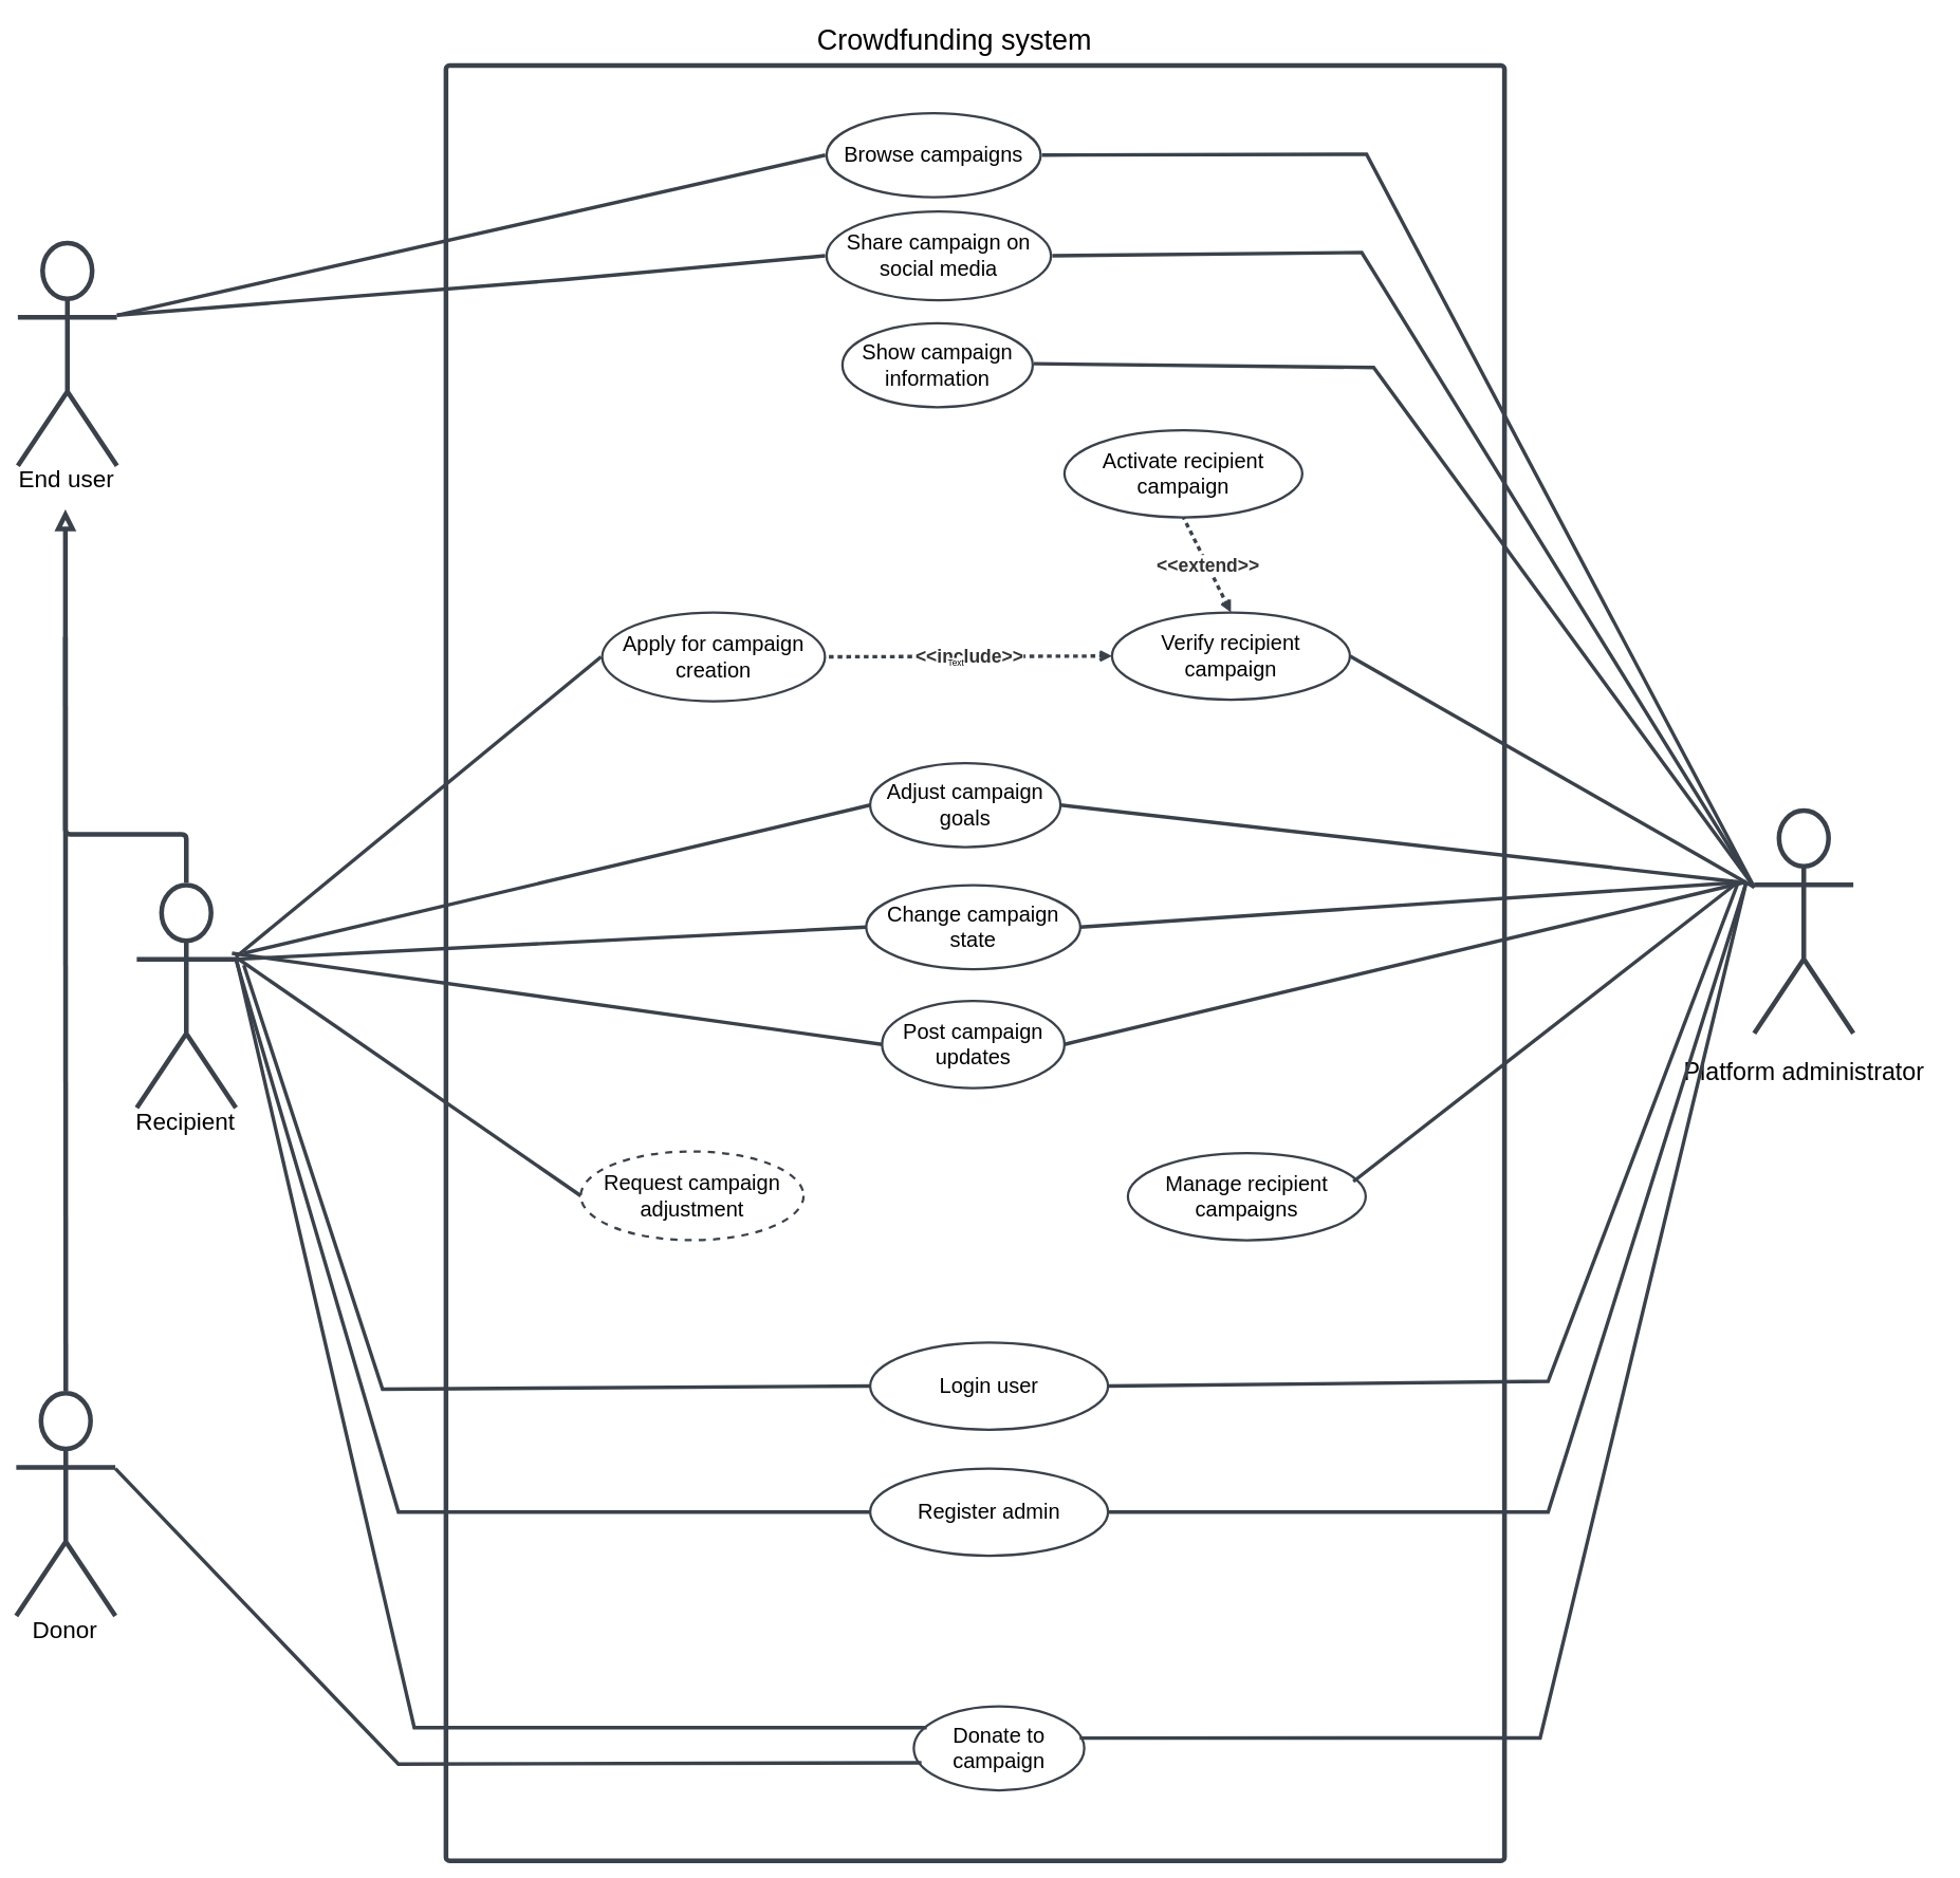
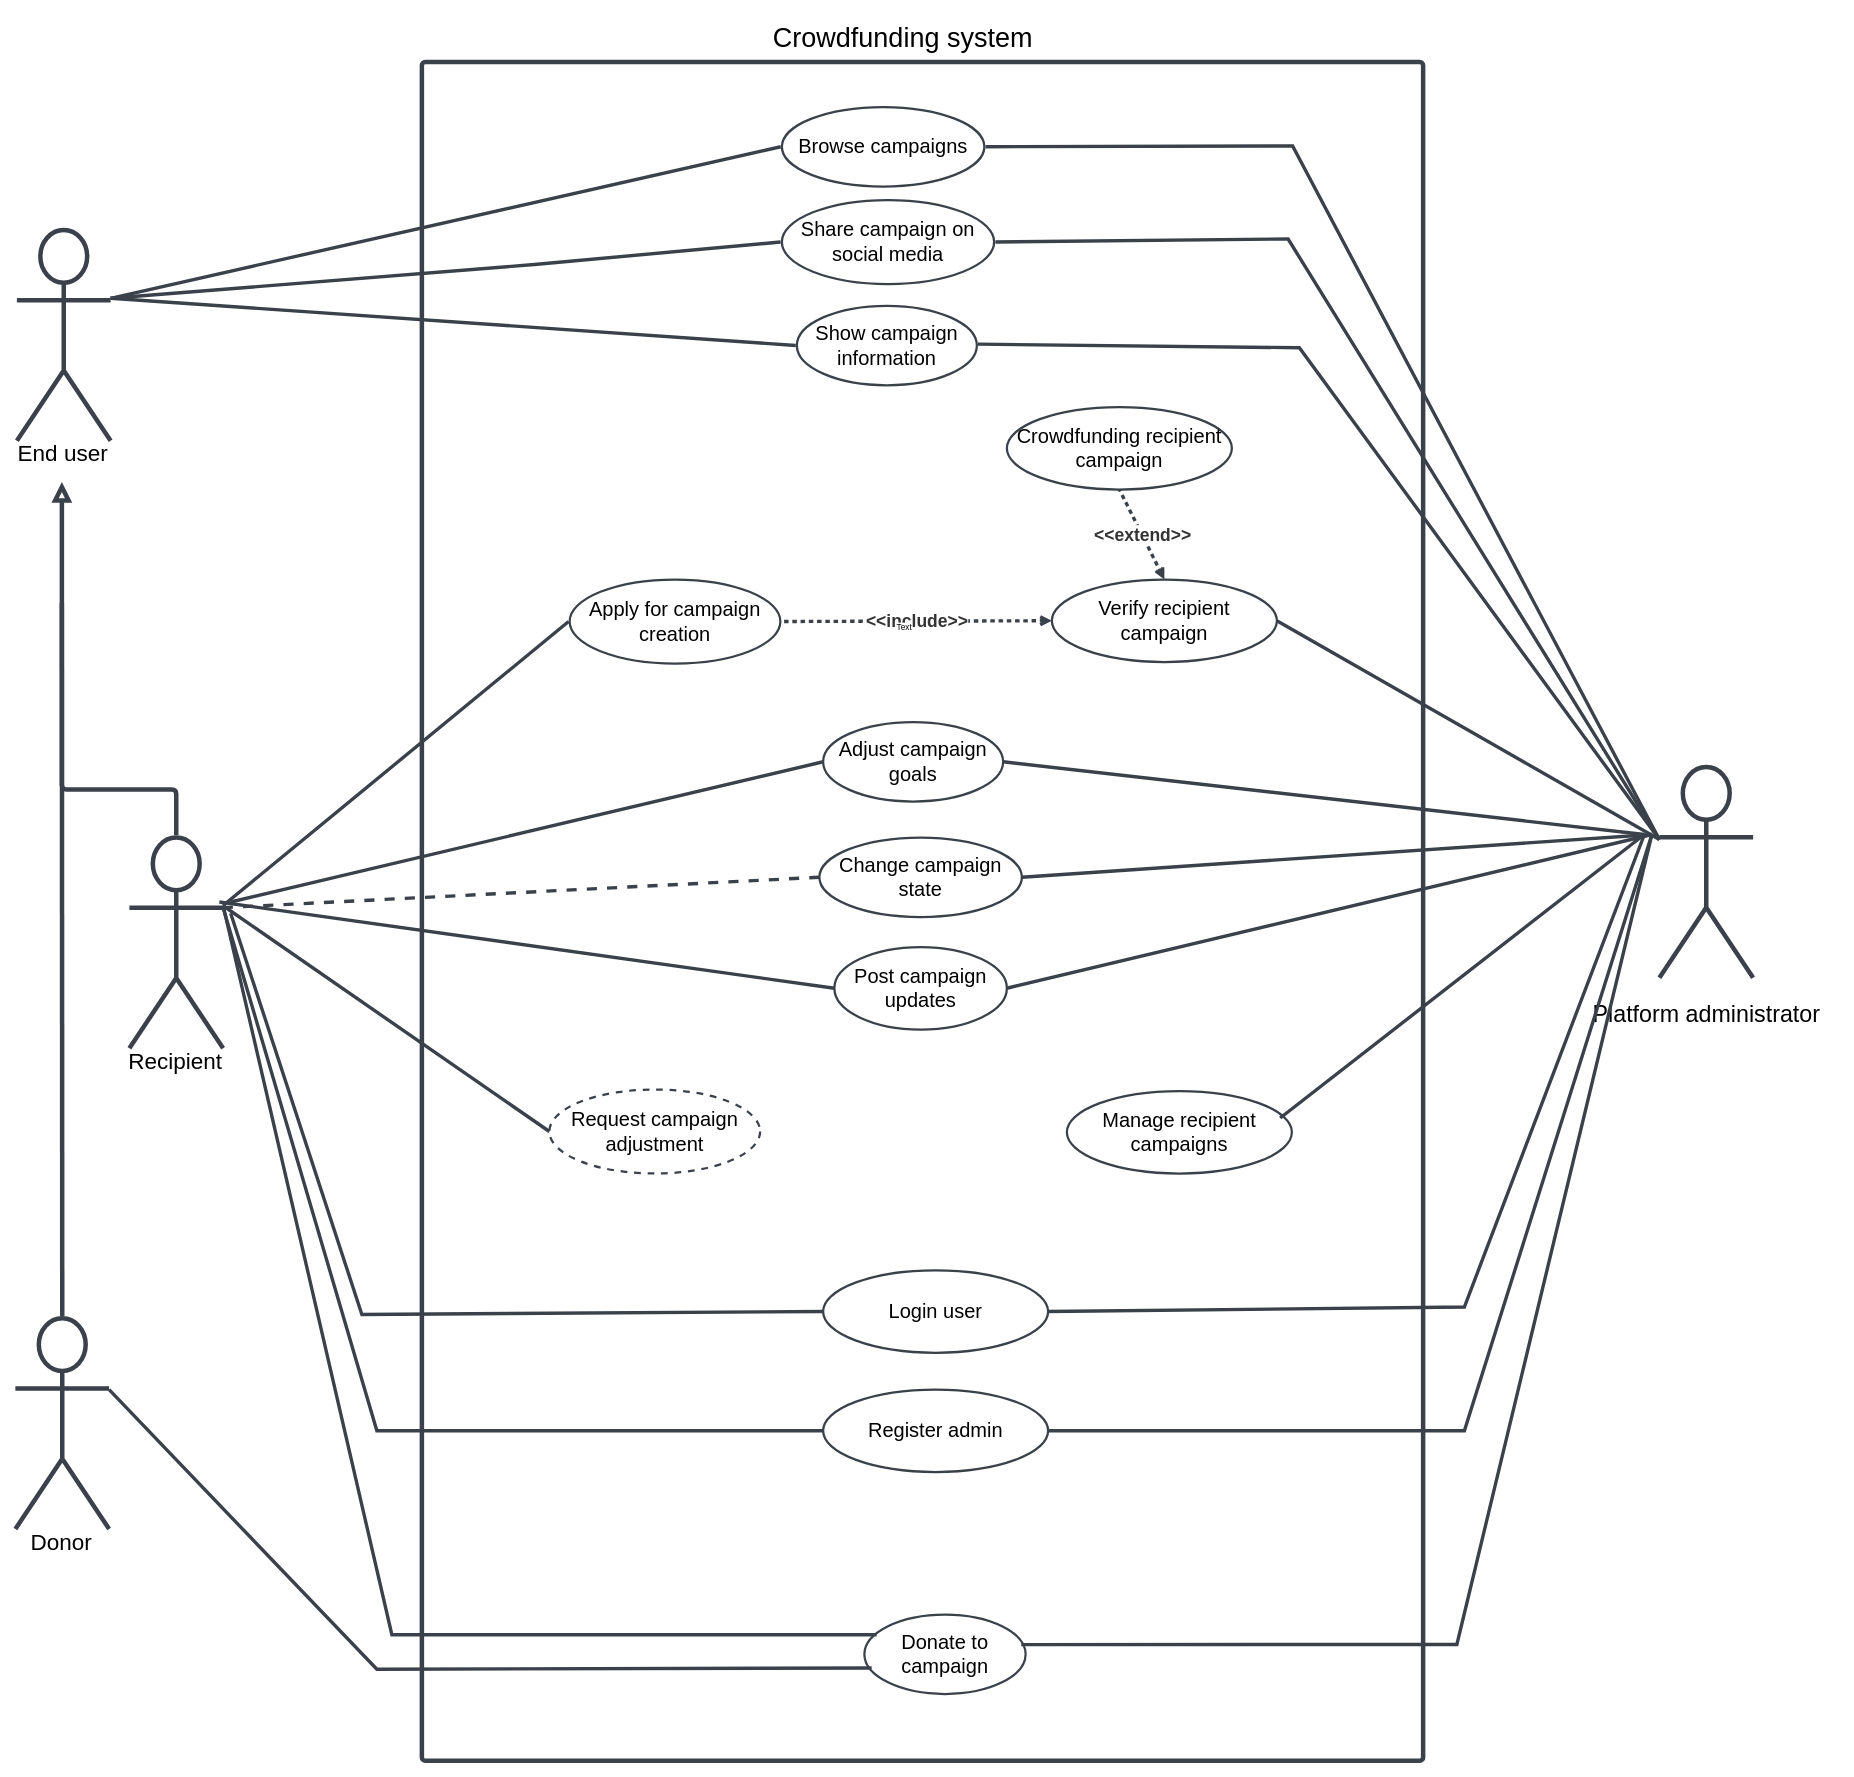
+ <mxCell id="32" value="" style="html=1;jettySize=18;whiteSpace=wrap;fontSize=13;strokeColor=#3a414a;strokeOpacity=100;strokeWidth=4.5;rounded=0;startArrow=none;endArrow=none;exitX=1;exitY=0.324;exitPerimeter=0;entryX=-0.006;entryY=0.5;entryPerimeter=0;lucidId=p~exlircp8Ax;" parent="1" source="23" target="16" edge="1"><mxGeometry width="100" height="100" relative="1" as="geometry"><Array as="points" /></mxGeometry></mxCell>
- <mxCell id="13" value="Activate recipient campaign" style="html=1;overflow=block;blockSpacing=1;whiteSpace=wrap;ellipse;fontSize=26.7;spacing=3.8;strokeColor=#3a414a;strokeOpacity=100;fillOpacity=100;rounded=1;absoluteArcSize=1;arcSize=9;fillColor=#ffffff;strokeWidth=3;lucidId=BXex4DfeuOG_;" parent="2" vertex="1"><mxGeometry x="780" y="460" width="300" height="110" as="geometry" /></mxCell>
+ <mxCell id="13" value="Crowdfunding recipient campaign" style="html=1;overflow=block;blockSpacing=1;whiteSpace=wrap;ellipse;fontSize=26.7;spacing=3.8;strokeColor=#3a414a;strokeOpacity=100;fillOpacity=100;rounded=1;absoluteArcSize=1;arcSize=9;fillColor=#ffffff;strokeWidth=3;lucidId=BXex4DfeuOG_;" parent="2" vertex="1"><mxGeometry x="780" y="460" width="300" height="110" as="geometry" /></mxCell>
- <mxCell id="46" value="" style="html=1;jettySize=18;whiteSpace=wrap;fontSize=13;strokeColor=#3a414a;strokeOpacity=100;strokeWidth=4.5;rounded=0;startArrow=none;endArrow=none;exitX=0;exitY=0.5;lucidId=nhfxkWtC1EJZ;exitDx=0;exitDy=0;entryX=1;entryY=0.333;entryDx=0;entryDy=0;entryPerimeter=0;" parent="1" source="8" target="25" edge="1"><mxGeometry width="100" height="100" relative="1" as="geometry"><Array as="points" /><mxPoint x="327" y="1237" as="targetPoint" /><mxPoint x="722" y="1338" as="sourcePoint" /></mxGeometry></mxCell>
+ <mxCell id="46" value="" style="html=1;jettySize=18;whiteSpace=wrap;fontSize=13;strokeColor=#3a414a;strokeOpacity=100;strokeWidth=4.5;rounded=0;startArrow=none;endArrow=none;exitX=0;exitY=0.5;lucidId=nhfxkWtC1EJZ;exitDx=0;exitDy=0;entryX=1;entryY=0.333;entryDx=0;entryDy=0;entryPerimeter=0;dashed=1;" parent="1" source="8" target="25" edge="1"><mxGeometry width="100" height="100" relative="1" as="geometry"><Array as="points" /><mxPoint x="327" y="1237" as="targetPoint" /><mxPoint x="722" y="1338" as="sourcePoint" /></mxGeometry></mxCell>
